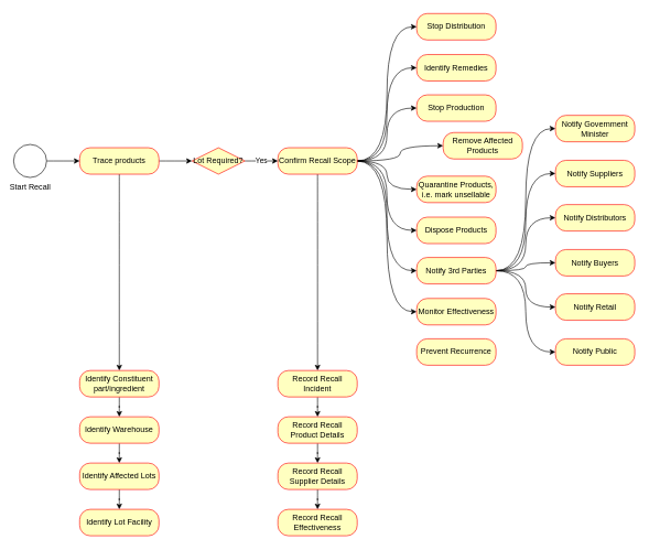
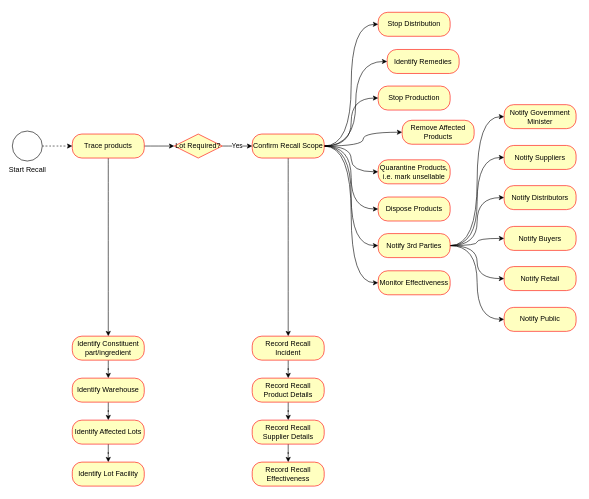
- <mxCell id="16" value="Identify Remedies" style="rounded=1;whiteSpace=wrap;html=1;arcSize=40;fontColor=#000000;fillColor=#ffffc0;strokeColor=#ff0000;" vertex="1" parent="1"><mxGeometry x="630" y="82" width="120" height="40" as="geometry" /></mxCell>
+ <mxCell id="16" value="Identify Remedies" style="rounded=1;whiteSpace=wrap;html=1;arcSize=40;fontColor=#000000;fillColor=#ffffc0;strokeColor=#ff0000;" vertex="1" parent="1"><mxGeometry x="645" y="82" width="120" height="40" as="geometry" /></mxCell>
- <mxCell id="31" style="edgeStyle=orthogonalEdgeStyle;curved=1;rounded=0;orthogonalLoop=1;jettySize=auto;html=1;entryX=0;entryY=0.5;entryDx=0;entryDy=0;" edge="1" parent="1" source="32" target="30"><mxGeometry relative="1" as="geometry" /></mxCell>
+ <mxCell id="31" style="edgeStyle=orthogonalEdgeStyle;curved=1;rounded=0;orthogonalLoop=1;jettySize=auto;html=1;entryX=0;entryY=0.5;entryDx=0;entryDy=0;dashed=1;" edge="1" parent="1" source="32" target="30"><mxGeometry relative="1" as="geometry" /></mxCell>
- <mxCell id="36" value="Prevent Recurrence" style="rounded=1;whiteSpace=wrap;html=1;arcSize=40;fontColor=#000000;fillColor=#ffffc0;strokeColor=#ff0000;" vertex="1" parent="1"><mxGeometry x="630" y="512" width="120" height="40" as="geometry" /></mxCell>
